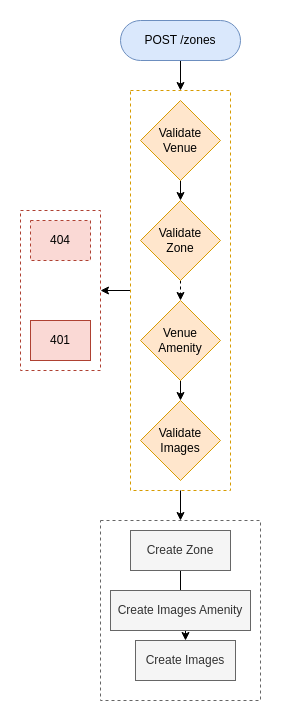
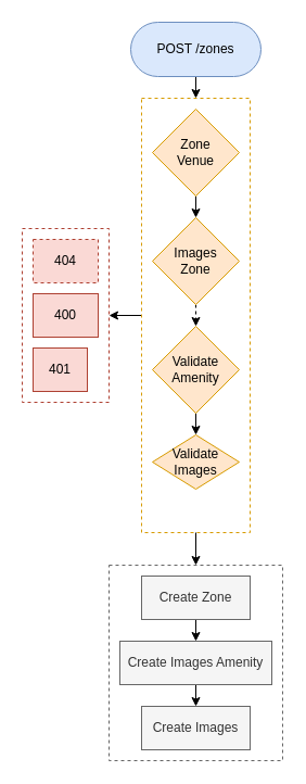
- <mxCell id="7" value="POST /zones" style="rounded=1;whiteSpace=wrap;html=1;arcSize=50;fillColor=#dae8fc;strokeColor=#6c8ebf;" vertex="1" parent="1"><mxGeometry x="120" y="20" width="120" height="40" as="geometry" /></mxCell>
+ <mxCell id="7" value="POST /zones" style="rounded=1;whiteSpace=wrap;html=1;arcSize=50;fillColor=#dae8fc;strokeColor=#6c8ebf;" vertex="1" parent="1"><mxGeometry x="120" y="20" width="120" height="50" as="geometry" /></mxCell>
- <mxCell id="9" value="Validate&lt;div&gt;Venue&lt;/div&gt;" style="rhombus;whiteSpace=wrap;html=1;fillColor=#ffe6cc;strokeColor=#d79b00;" vertex="1" parent="1"><mxGeometry x="140" y="100" width="80" height="80" as="geometry" /></mxCell>
+ <mxCell id="9" value="Zone&lt;div&gt;Venue&lt;/div&gt;" style="rhombus;whiteSpace=wrap;html=1;fillColor=#ffe6cc;strokeColor=#d79b00;" vertex="1" parent="1"><mxGeometry x="140" y="100" width="80" height="80" as="geometry" /></mxCell>
- <mxCell id="11" value="Validate&lt;div&gt;Zone&lt;/div&gt;" style="rhombus;whiteSpace=wrap;html=1;fillColor=#ffe6cc;strokeColor=#d79b00;" vertex="1" parent="1"><mxGeometry x="140" y="200" width="80" height="80" as="geometry" /></mxCell>
+ <mxCell id="11" value="Images&lt;div&gt;Zone&lt;/div&gt;" style="rhombus;whiteSpace=wrap;html=1;fillColor=#ffe6cc;strokeColor=#d79b00;" vertex="1" parent="1"><mxGeometry x="140" y="200" width="80" height="80" as="geometry" /></mxCell>
+ <mxCell id="22" value="400" style="rounded=0;whiteSpace=wrap;html=1;fillColor=#fad9d5;strokeColor=#ae4132;" vertex="1" parent="1"><mxGeometry x="30" y="270" width="60" height="40" as="geometry" /></mxCell>
- <mxCell id="23" value="401" style="rounded=0;whiteSpace=wrap;html=1;fillColor=#fad9d5;strokeColor=#ae4132;" vertex="1" parent="1"><mxGeometry x="30" y="320" width="60" height="40" as="geometry" /></mxCell>
+ <mxCell id="23" value="401" style="rounded=0;whiteSpace=wrap;html=1;fillColor=#fad9d5;strokeColor=#ae4132;" vertex="1" parent="1"><mxGeometry x="30" y="320" width="50" height="40" as="geometry" /></mxCell>
- <mxCell id="13" value="Venue&lt;div&gt;Amenity&lt;/div&gt;" style="rhombus;whiteSpace=wrap;html=1;fillColor=#ffe6cc;strokeColor=#d79b00;" vertex="1" parent="1"><mxGeometry x="140" y="300" width="80" height="80" as="geometry" /></mxCell>
+ <mxCell id="13" value="Validate&lt;div&gt;Amenity&lt;/div&gt;" style="rhombus;whiteSpace=wrap;html=1;fillColor=#ffe6cc;strokeColor=#d79b00;" vertex="1" parent="1"><mxGeometry x="140" y="300" width="80" height="80" as="geometry" /></mxCell>
- <mxCell id="14" value="Validate&lt;div&gt;Images&lt;/div&gt;" style="rhombus;whiteSpace=wrap;html=1;fillColor=#ffe6cc;strokeColor=#d79b00;" vertex="1" parent="1"><mxGeometry x="140" y="400" width="80" height="80" as="geometry" /></mxCell>
+ <mxCell id="14" value="Validate&lt;div&gt;Images&lt;/div&gt;" style="rhombus;whiteSpace=wrap;html=1;fillColor=#ffe6cc;strokeColor=#d79b00;" vertex="1" parent="1"><mxGeometry x="140" y="400" width="80" height="50" as="geometry" /></mxCell>
- <mxCell id="15" style="edgeStyle=orthogonalEdgeStyle;rounded=0;orthogonalLoop=1;jettySize=auto;html=1;exitX=0.5;exitY=1;exitDx=0;exitDy=0;entryX=0.5;entryY=0;entryDx=0;entryDy=0;endArrow=none;" edge="1" parent="1" source="16" target="18"><mxGeometry relative="1" as="geometry" /></mxCell>
+ <mxCell id="15" style="edgeStyle=orthogonalEdgeStyle;rounded=0;orthogonalLoop=1;jettySize=auto;html=1;exitX=0.5;exitY=1;exitDx=0;exitDy=0;entryX=0.5;entryY=0;entryDx=0;entryDy=0;" edge="1" parent="1" source="16" target="18"><mxGeometry relative="1" as="geometry" /></mxCell>
- <mxCell id="19" value="Create Images" style="rounded=0;whiteSpace=wrap;html=1;fillColor=#f5f5f5;fontColor=#333333;strokeColor=#666666;" vertex="1" parent="1"><mxGeometry x="135" y="640" width="100" height="40" as="geometry" /></mxCell>
+ <mxCell id="19" value="Create Images" style="rounded=0;whiteSpace=wrap;html=1;fillColor=#f5f5f5;fontColor=#333333;strokeColor=#666666;" vertex="1" parent="1"><mxGeometry x="130" y="650" width="100" height="40" as="geometry" /></mxCell>
